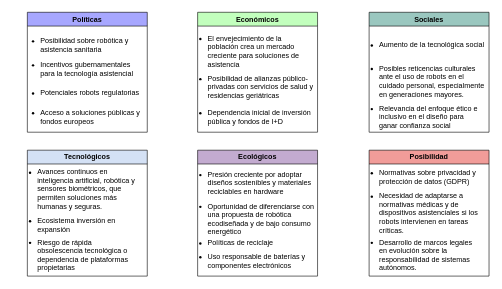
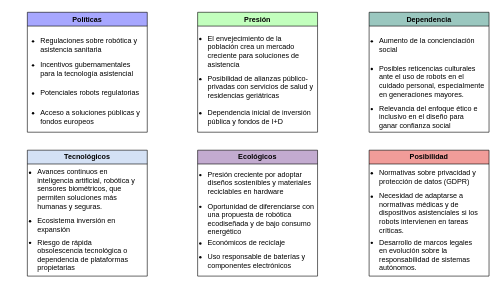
- <mxCell id="7" value="Económicos" style="swimlane;whiteSpace=wrap;html=1;fillColor=#C2FFBD;" vertex="1" parent="1"><mxGeometry x="329" y="20" width="200" height="200" as="geometry" /></mxCell>
+ <mxCell id="7" value="Presión" style="swimlane;whiteSpace=wrap;html=1;fillColor=#C2FFBD;" vertex="1" parent="1"><mxGeometry x="329" y="20" width="200" height="200" as="geometry" /></mxCell>
- <mxCell id="11" value="Sociales" style="swimlane;whiteSpace=wrap;html=1;fillColor=#9AC7BF;" vertex="1" parent="1"><mxGeometry x="615" y="20" width="200" height="200" as="geometry" /></mxCell>
+ <mxCell id="11" value="Dependencia" style="swimlane;whiteSpace=wrap;html=1;fillColor=#9AC7BF;" vertex="1" parent="1"><mxGeometry x="615" y="20" width="200" height="200" as="geometry" /></mxCell>
- <mxCell id="3" value="&lt;ul&gt;&lt;li&gt;&lt;span style=&quot;&quot;&gt;Posibilidad sobre robótica y asistencia sanitaria&lt;/span&gt;&lt;/li&gt;&lt;/ul&gt;" style="text;html=1;align=left;verticalAlign=middle;whiteSpace=wrap;rounded=0;" vertex="1" parent="2"><mxGeometry x="-20" y="40" width="210" height="30" as="geometry" /></mxCell>
+ <mxCell id="3" value="&lt;ul&gt;&lt;li&gt;&lt;span style=&quot;&quot;&gt;Regulaciones sobre robótica y asistencia sanitaria&lt;/span&gt;&lt;/li&gt;&lt;/ul&gt;" style="text;html=1;align=left;verticalAlign=middle;whiteSpace=wrap;rounded=0;" vertex="1" parent="2"><mxGeometry x="-20" y="40" width="210" height="30" as="geometry" /></mxCell>
- <mxCell id="12" value="&lt;ul&gt;&lt;li&gt;Aumento de la tecnológica social&lt;/li&gt;&lt;/ul&gt;" style="text;html=1;align=left;verticalAlign=middle;whiteSpace=wrap;rounded=0;" vertex="1" parent="11"><mxGeometry x="-25" y="40" width="220" height="30" as="geometry" /></mxCell>
+ <mxCell id="12" value="&lt;ul&gt;&lt;li&gt;Aumento de la concienciación social&lt;/li&gt;&lt;/ul&gt;" style="text;html=1;align=left;verticalAlign=middle;whiteSpace=wrap;rounded=0;" vertex="1" parent="11"><mxGeometry x="-25" y="40" width="220" height="30" as="geometry" /></mxCell>
- <mxCell id="22" value="&lt;ul&gt;&lt;li&gt;Políticas de reciclaje&lt;/li&gt;&lt;/ul&gt;" style="text;html=1;align=left;verticalAlign=middle;whiteSpace=wrap;rounded=0;" vertex="1" parent="19"><mxGeometry x="-25" y="140" width="210" height="30" as="geometry" /></mxCell>
+ <mxCell id="22" value="&lt;ul&gt;&lt;li&gt;Económicos de reciclaje&lt;/li&gt;&lt;/ul&gt;" style="text;html=1;align=left;verticalAlign=middle;whiteSpace=wrap;rounded=0;" vertex="1" parent="19"><mxGeometry x="-25" y="140" width="210" height="30" as="geometry" /></mxCell>
